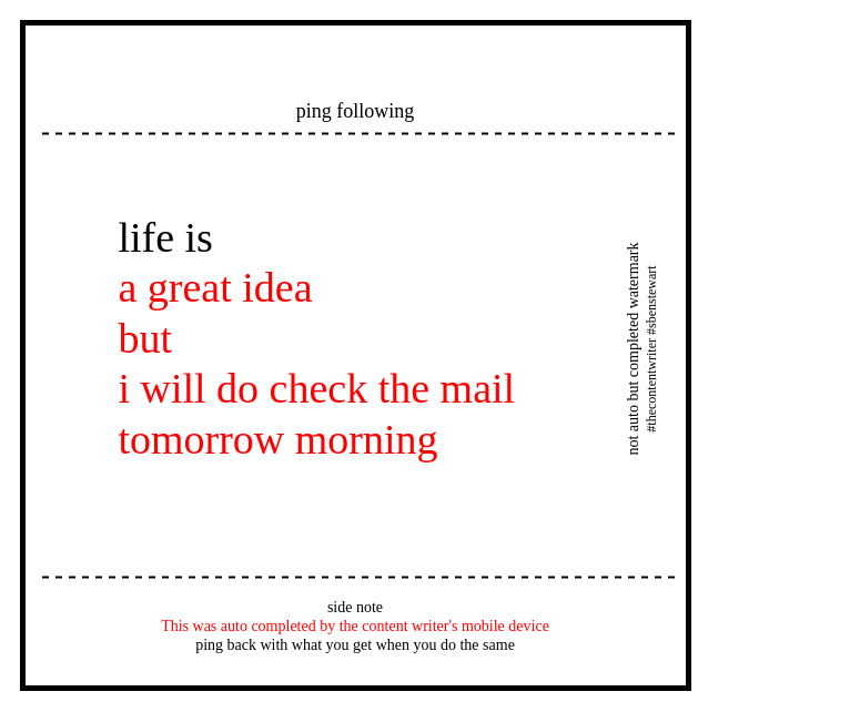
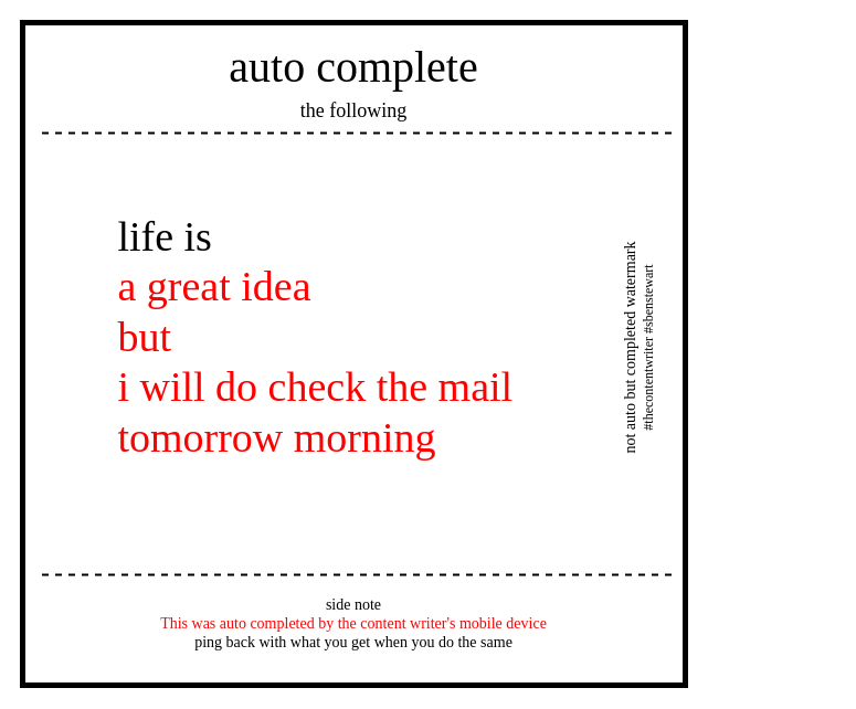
+ <mxCell id="3" value="&lt;font face=&quot;xkcd&quot;&gt;&lt;span style=&quot;font-size: 40px&quot;&gt;auto complete&lt;/span&gt;&lt;br&gt;&lt;/font&gt;" style="text;html=1;strokeColor=none;fillColor=none;align=center;verticalAlign=middle;whiteSpace=wrap;rounded=0;" parent="1" vertex="1"><mxGeometry x="20" y="50" width="600" height="20" as="geometry" /></mxCell>
- <mxCell id="4" value="&lt;font face=&quot;xkcd&quot;&gt;&lt;span style=&quot;font-size: 18px&quot;&gt;ping following&lt;/span&gt;&lt;br&gt;&lt;/font&gt;" style="text;html=1;strokeColor=none;fillColor=none;align=center;verticalAlign=middle;whiteSpace=wrap;rounded=0;" parent="1" vertex="1"><mxGeometry x="20" y="90" width="600" height="20" as="geometry" /></mxCell>
+ <mxCell id="4" value="&lt;font face=&quot;xkcd&quot;&gt;&lt;span style=&quot;font-size: 18px&quot;&gt;the following&lt;/span&gt;&lt;br&gt;&lt;/font&gt;" style="text;html=1;strokeColor=none;fillColor=none;align=center;verticalAlign=middle;whiteSpace=wrap;rounded=0;" parent="1" vertex="1"><mxGeometry x="20" y="90" width="600" height="20" as="geometry" /></mxCell>
